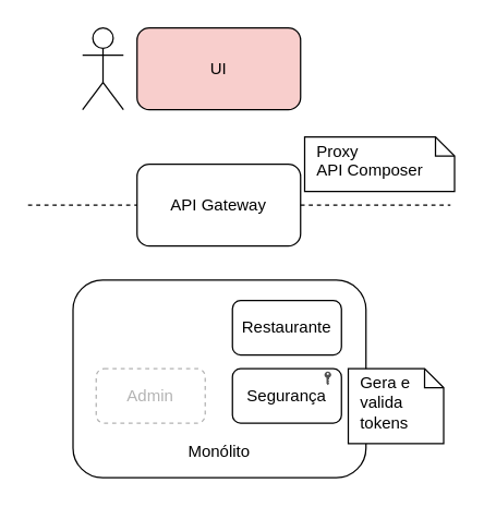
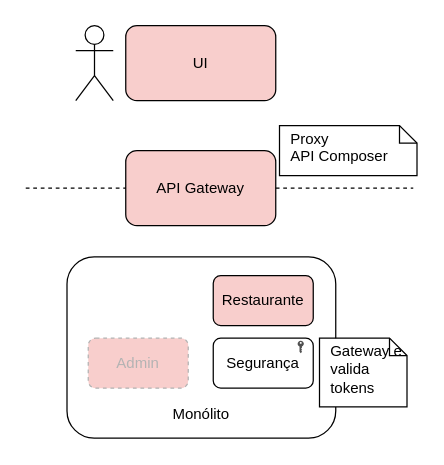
- <mxCell id="4" value="API Gateway" style="rounded=1;whiteSpace=wrap;html=1;" parent="1" vertex="1"><mxGeometry x="100" y="120" width="120" height="60" as="geometry" /></mxCell>
+ <mxCell id="4" value="API Gateway" style="rounded=1;whiteSpace=wrap;html=1;fillColor=#f8cecc;" parent="1" vertex="1"><mxGeometry x="100" y="120" width="120" height="60" as="geometry" /></mxCell>
- <mxCell id="9" value="Restaurante" style="rounded=1;whiteSpace=wrap;html=1;" parent="8" vertex="1"><mxGeometry x="100" width="80" height="40" as="geometry" /></mxCell>
+ <mxCell id="9" value="Restaurante" style="rounded=1;whiteSpace=wrap;html=1;fillColor=#f8cecc;" parent="8" vertex="1"><mxGeometry x="100" width="80" height="40" as="geometry" /></mxCell>
- <mxCell id="14" value="Gera e valida tokens" style="shape=note;whiteSpace=wrap;html=1;size=14;verticalAlign=top;align=left;spacingTop=-3;spacingLeft=7;" parent="1" vertex="1"><mxGeometry x="255" y="270" width="70" height="55" as="geometry" /></mxCell>
+ <mxCell id="14" value="Gateway e valida tokens" style="shape=note;whiteSpace=wrap;html=1;size=14;verticalAlign=top;align=left;spacingTop=-3;spacingLeft=7;" parent="1" vertex="1"><mxGeometry x="255" y="270" width="70" height="55" as="geometry" /></mxCell>
- <mxCell id="10" value="Admin" style="rounded=1;whiteSpace=wrap;html=1;dashed=1;strokeColor=#B3B3B3;fontColor=#B3B3B3;" parent="8" vertex="1"><mxGeometry y="50" width="80" height="40" as="geometry" /></mxCell>
+ <mxCell id="10" value="Admin" style="rounded=1;whiteSpace=wrap;html=1;dashed=1;strokeColor=#B3B3B3;fontColor=#B3B3B3;fillColor=#f8cecc;" parent="8" vertex="1"><mxGeometry y="50" width="80" height="40" as="geometry" /></mxCell>
